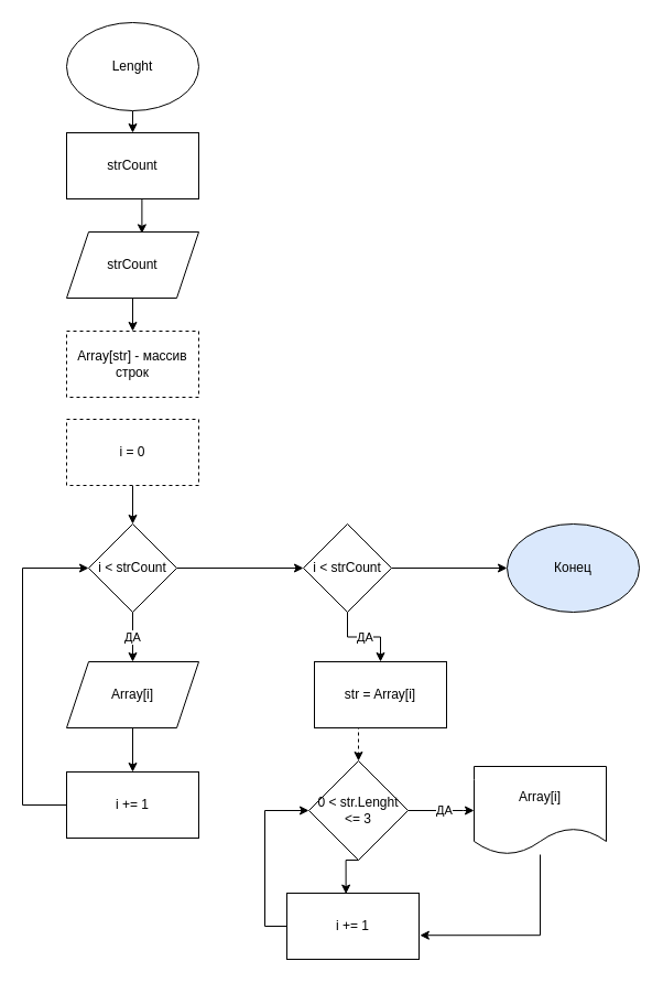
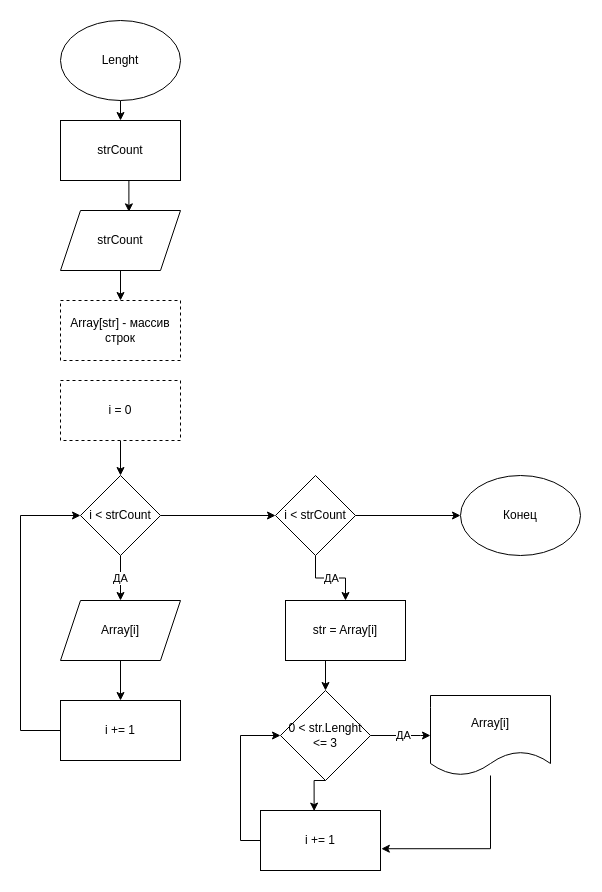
- <mxCell id="31" value="Конец" style="ellipse;whiteSpace=wrap;html=1;fillColor=#dae8fc;" vertex="1" parent="1"><mxGeometry x="460" y="475" width="120" height="80" as="geometry" /></mxCell>
+ <mxCell id="31" value="Конец" style="ellipse;whiteSpace=wrap;html=1;" vertex="1" parent="1"><mxGeometry x="460" y="475" width="120" height="80" as="geometry" /></mxCell>
- <mxCell id="25" style="edgeStyle=orthogonalEdgeStyle;rounded=0;orthogonalLoop=1;jettySize=auto;html=1;exitX=0.5;exitY=1;exitDx=0;exitDy=0;entryX=0.5;entryY=0;entryDx=0;entryDy=0;dashed=1;" edge="1" parent="1" source="26" target="24"><mxGeometry relative="1" as="geometry" /></mxCell>
+ <mxCell id="25" style="edgeStyle=orthogonalEdgeStyle;rounded=0;orthogonalLoop=1;jettySize=auto;html=1;exitX=0.5;exitY=1;exitDx=0;exitDy=0;entryX=0.5;entryY=0;entryDx=0;entryDy=0;" edge="1" parent="1" source="26" target="24"><mxGeometry relative="1" as="geometry" /></mxCell>
